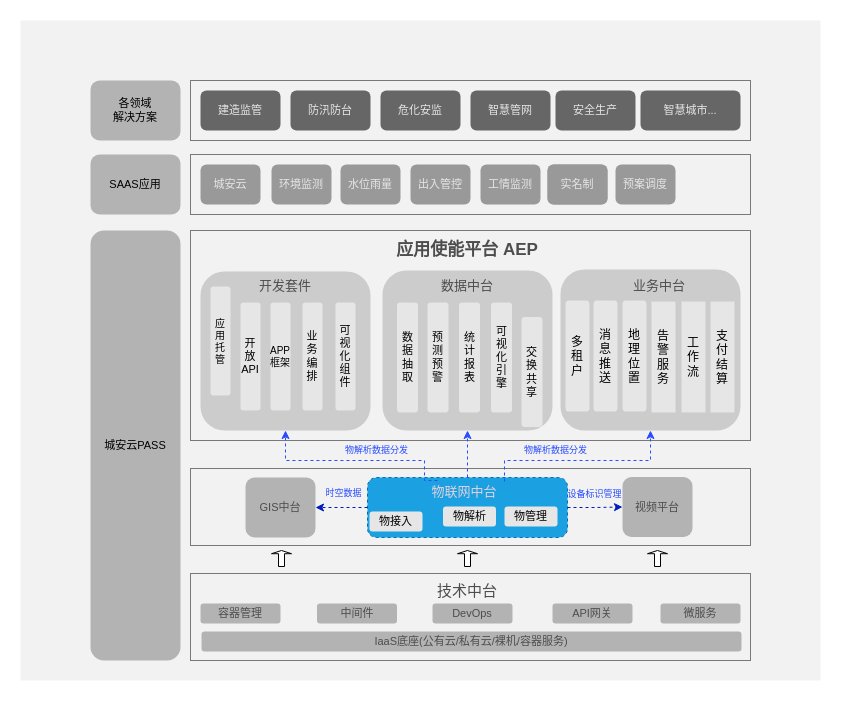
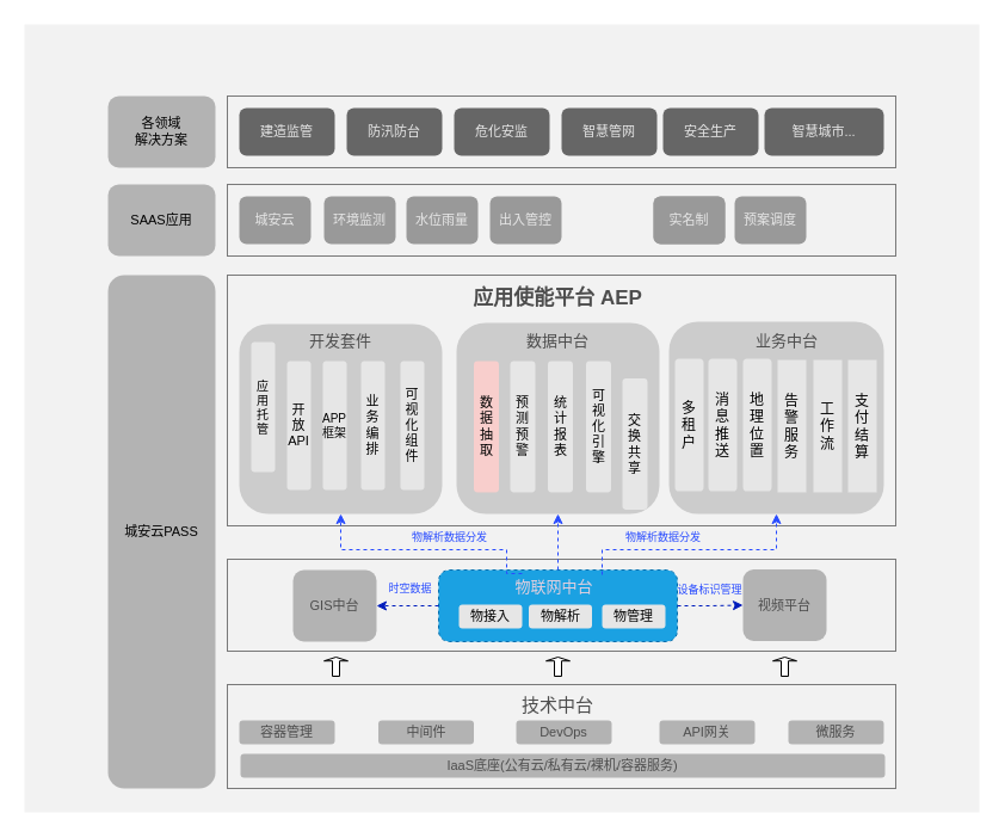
- <mxCell id="45" value="工情监测" style="rounded=1;whiteSpace=wrap;html=1;fillColor=#999999;fontSize=11;strokeColor=none;fontColor=#E6E6E6;" parent="1" vertex="1"><mxGeometry x="480" y="164" width="60" height="40" as="geometry" /></mxCell>
- <mxCell id="22" value="数据抽取" style="rounded=1;whiteSpace=wrap;html=1;dashed=1;fillColor=#E6E6E6;fontSize=11;strokeColor=none;" parent="1" vertex="1"><mxGeometry x="396.5" y="302" width="21" height="110" as="geometry" /></mxCell>
+ <mxCell id="22" value="数据抽取" style="rounded=1;whiteSpace=wrap;html=1;dashed=1;fillColor=#f8cecc;fontSize=11;strokeColor=none;" parent="1" vertex="1"><mxGeometry x="396.5" y="302" width="21" height="110" as="geometry" /></mxCell>
- <mxCell id="61" value="物接入" style="rounded=1;whiteSpace=wrap;html=1;dashed=1;fillColor=#E6E6E6;fontSize=11;strokeColor=none;" parent="59" vertex="1"><mxGeometry x="2" y="34" width="53" height="20" as="geometry" /></mxCell>
+ <mxCell id="61" value="物接入" style="rounded=1;whiteSpace=wrap;html=1;dashed=1;fillColor=#E6E6E6;fontSize=11;strokeColor=none;" parent="59" vertex="1"><mxGeometry x="17" y="29" width="53" height="20" as="geometry" /></mxCell>
